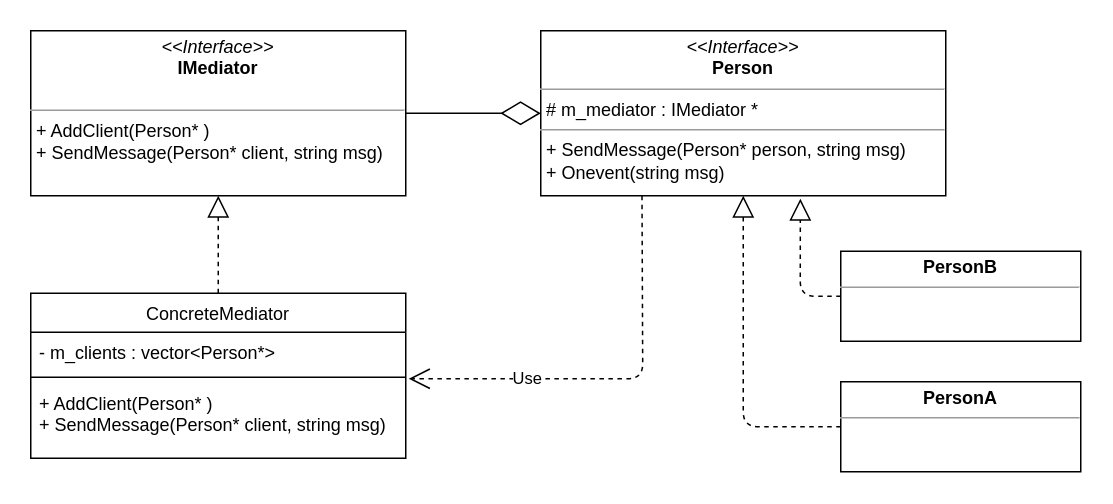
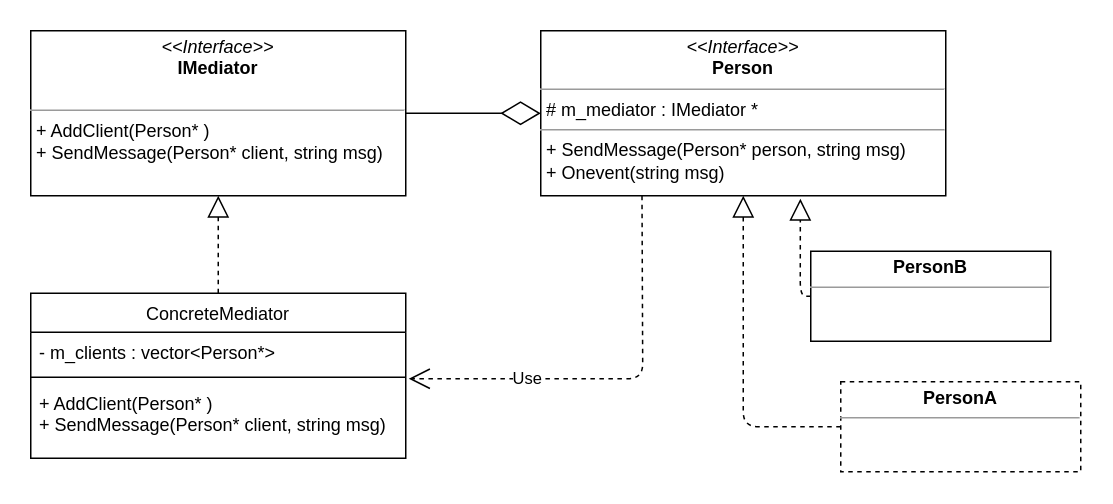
- <mxCell id="7" value="&lt;p style=&quot;margin: 0px ; margin-top: 4px ; text-align: center&quot;&gt;&lt;b&gt;PersonB&lt;/b&gt;&lt;/p&gt;&lt;hr size=&quot;1&quot;&gt;&lt;div style=&quot;height: 2px&quot;&gt;&lt;/div&gt;" style="verticalAlign=top;align=left;overflow=fill;fontSize=12;fontFamily=Helvetica;html=1;" vertex="1" parent="1"><mxGeometry x="560" y="167" width="160" height="60" as="geometry" /></mxCell>
+ <mxCell id="7" value="&lt;p style=&quot;margin: 0px ; margin-top: 4px ; text-align: center&quot;&gt;&lt;b&gt;PersonB&lt;/b&gt;&lt;/p&gt;&lt;hr size=&quot;1&quot;&gt;&lt;div style=&quot;height: 2px&quot;&gt;&lt;/div&gt;" style="verticalAlign=top;align=left;overflow=fill;fontSize=12;fontFamily=Helvetica;html=1;" vertex="1" parent="1"><mxGeometry x="540" y="167" width="160" height="60" as="geometry" /></mxCell>
- <mxCell id="6" value="&lt;p style=&quot;margin: 0px ; margin-top: 4px ; text-align: center&quot;&gt;&lt;b&gt;PersonA&lt;/b&gt;&lt;/p&gt;&lt;hr size=&quot;1&quot;&gt;&lt;div style=&quot;height: 2px&quot;&gt;&lt;/div&gt;" style="verticalAlign=top;align=left;overflow=fill;fontSize=12;fontFamily=Helvetica;html=1;" vertex="1" parent="1"><mxGeometry x="560" y="254" width="160" height="60" as="geometry" /></mxCell>
+ <mxCell id="6" value="&lt;p style=&quot;margin: 0px ; margin-top: 4px ; text-align: center&quot;&gt;&lt;b&gt;PersonA&lt;/b&gt;&lt;/p&gt;&lt;hr size=&quot;1&quot;&gt;&lt;div style=&quot;height: 2px&quot;&gt;&lt;/div&gt;" style="verticalAlign=top;align=left;overflow=fill;fontSize=12;fontFamily=Helvetica;html=1;dashed=1;" vertex="1" parent="1"><mxGeometry x="560" y="254" width="160" height="60" as="geometry" /></mxCell>
